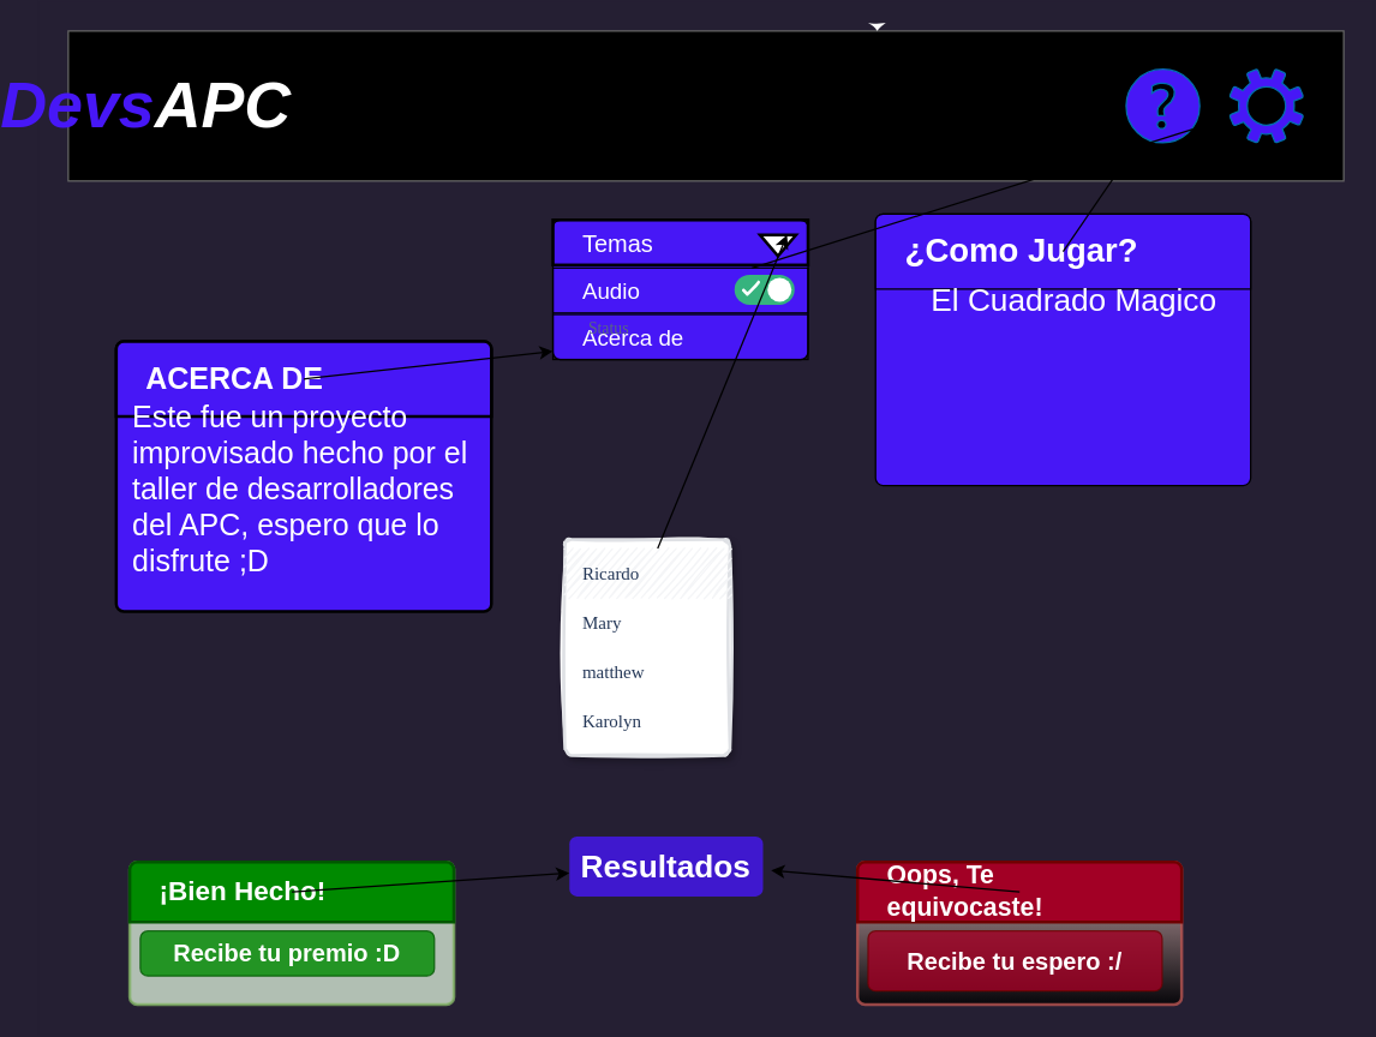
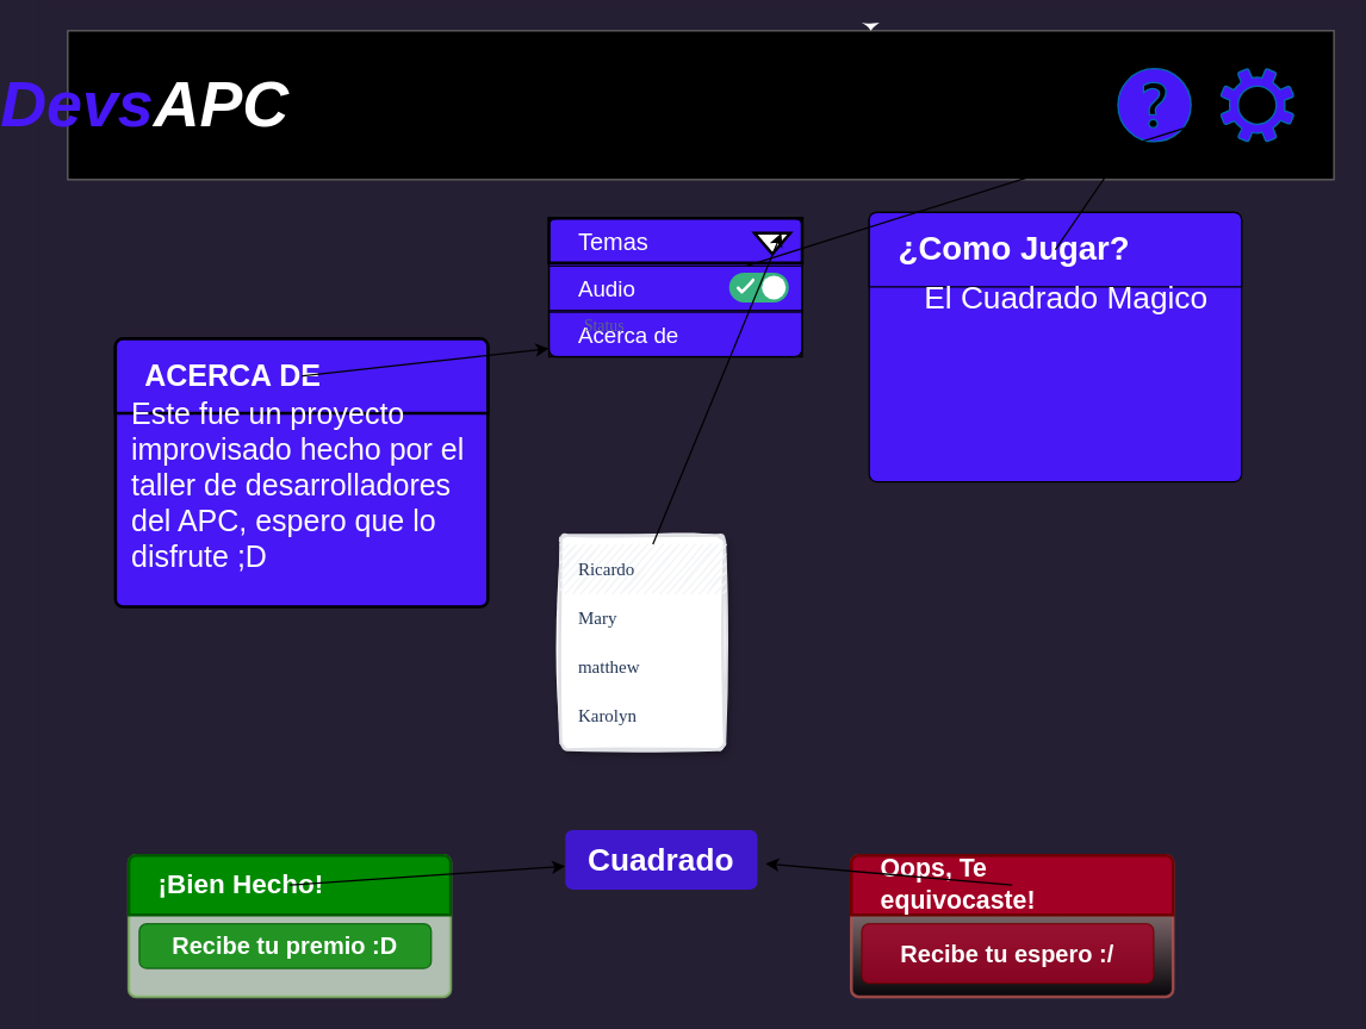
- <mxCell id="40" value="&lt;font style=&quot;font-size: 21px;&quot;&gt;&lt;b&gt;Resultados&lt;/b&gt;&lt;/font&gt;" style="html=1;shadow=0;dashed=0;shape=mxgraph.bootstrap.rrect;rSize=5;strokeColor=none;strokeWidth=1;fillColor=#4717F6;fontColor=#FFFFFF;whiteSpace=wrap;align=center;verticalAlign=middle;spacingLeft=0;fontStyle=0;fontSize=16;spacing=5;rounded=0;labelBackgroundColor=none;labelBorderColor=none;fontFamily=Helvetica;opacity=80;" vertex="1" parent="1"><mxGeometry x="354" y="557" width="129" height="40" as="geometry" /></mxCell>
+ <mxCell id="40" value="&lt;font style=&quot;font-size: 21px;&quot;&gt;&lt;b&gt;Cuadrado&lt;/b&gt;&lt;/font&gt;" style="html=1;shadow=0;dashed=0;shape=mxgraph.bootstrap.rrect;rSize=5;strokeColor=none;strokeWidth=1;fillColor=#4717F6;fontColor=#FFFFFF;whiteSpace=wrap;align=center;verticalAlign=middle;spacingLeft=0;fontStyle=0;fontSize=16;spacing=5;rounded=0;labelBackgroundColor=none;labelBorderColor=none;fontFamily=Helvetica;opacity=80;" vertex="1" parent="1"><mxGeometry x="354" y="557" width="129" height="40" as="geometry" /></mxCell>
